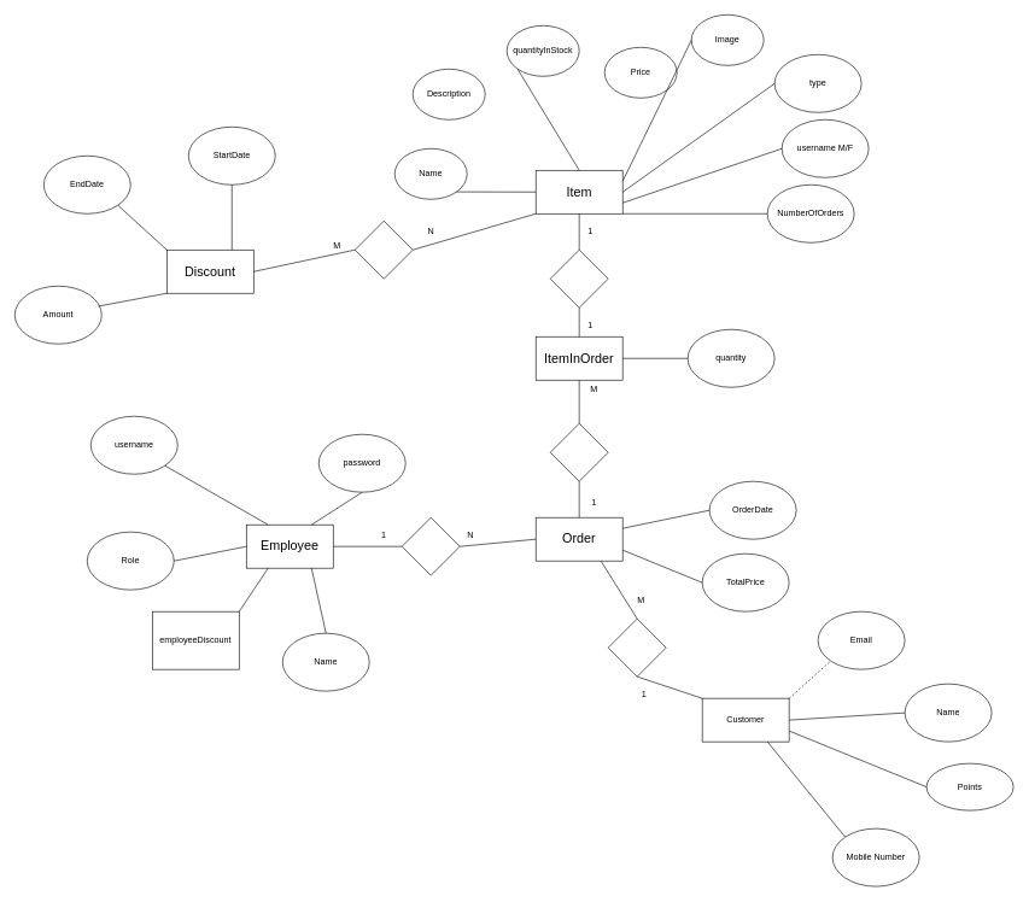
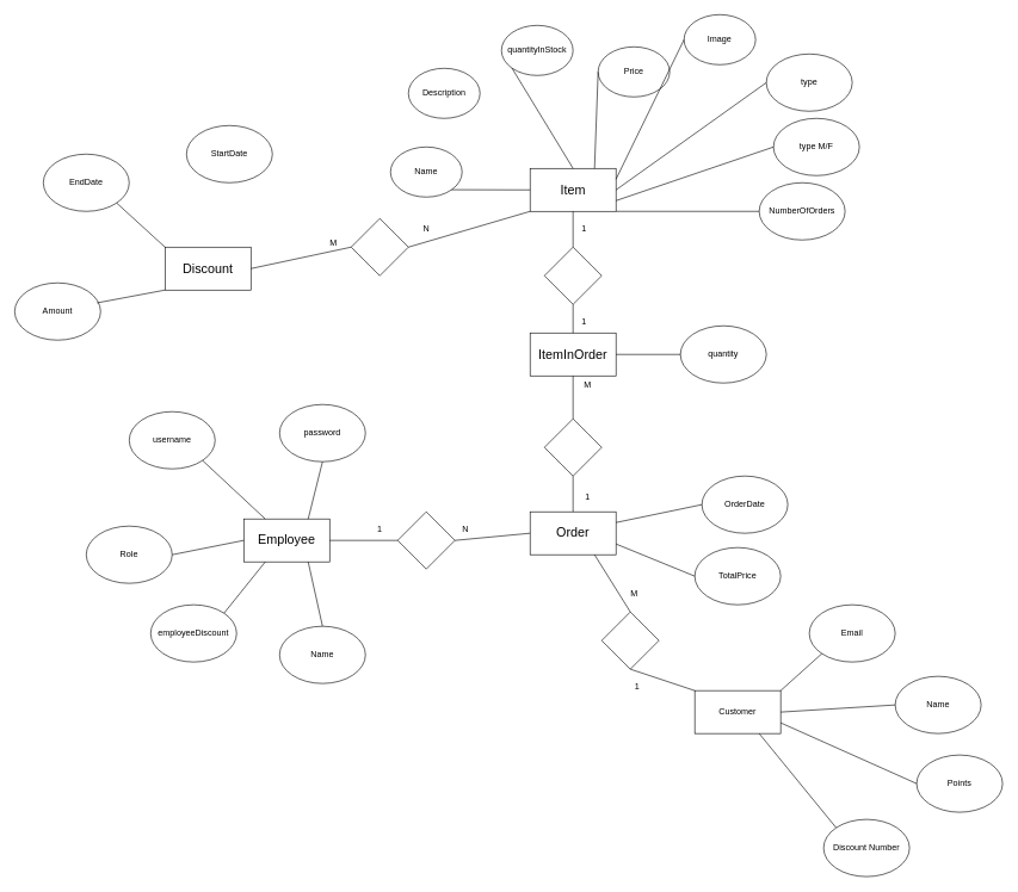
+ <mxCell id="10" value="" style="endArrow=none;html=1;rounded=0;exitX=0.75;exitY=0;exitDx=0;exitDy=0;entryX=0;entryY=0.5;entryDx=0;entryDy=0;" edge="1" parent="1" source="2" target="6"><mxGeometry width="50" height="50" relative="1" as="geometry"><mxPoint x="685" y="235" as="sourcePoint" /><mxPoint x="770" y="295" as="targetPoint" /></mxGeometry></mxCell>
- <mxCell id="40" value="username M/F" style="ellipse;whiteSpace=wrap;html=1;" vertex="1" parent="1"><mxGeometry x="1080" y="165" width="120" height="80" as="geometry" /></mxCell>
+ <mxCell id="40" value="type M/F" style="ellipse;whiteSpace=wrap;html=1;" vertex="1" parent="1"><mxGeometry x="1080" y="165" width="120" height="80" as="geometry" /></mxCell>
- <mxCell id="34" value="" style="endArrow=none;html=1;rounded=0;entryX=0.5;entryY=1;entryDx=0;entryDy=0;exitX=0.75;exitY=0;exitDx=0;exitDy=0;" edge="1" parent="1" source="28" target="32"><mxGeometry width="50" height="50" relative="1" as="geometry"><mxPoint x="580" y="415" as="sourcePoint" /><mxPoint x="630" y="365" as="targetPoint" /></mxGeometry></mxCell>
- <mxCell id="45" value="username" style="ellipse;whiteSpace=wrap;html=1;" vertex="1" parent="1"><mxGeometry x="125" y="575" width="120" height="80" as="geometry" /></mxCell>
+ <mxCell id="45" value="username" style="ellipse;whiteSpace=wrap;html=1;" vertex="1" parent="1"><mxGeometry x="180" y="575" width="120" height="80" as="geometry" /></mxCell>
- <mxCell id="46" value="password" style="ellipse;whiteSpace=wrap;html=1;" vertex="1" parent="1"><mxGeometry x="440" y="600" width="120" height="80" as="geometry" /></mxCell>
+ <mxCell id="46" value="password" style="ellipse;whiteSpace=wrap;html=1;" vertex="1" parent="1"><mxGeometry x="390" y="565" width="120" height="80" as="geometry" /></mxCell>
- <mxCell id="48" value="employeeDiscount" style="whiteSpace=wrap;html=1;rounded=0;" vertex="1" parent="1"><mxGeometry x="210" y="845" width="120" height="80" as="geometry" /></mxCell>
+ <mxCell id="48" value="employeeDiscount" style="ellipse;whiteSpace=wrap;html=1;" vertex="1" parent="1"><mxGeometry x="210" y="845" width="120" height="80" as="geometry" /></mxCell>
- <mxCell id="65" value="" style="endArrow=none;html=1;rounded=0;entryX=0;entryY=1;entryDx=0;entryDy=0;exitX=1;exitY=0;exitDx=0;exitDy=0;dashed=1;" edge="1" parent="1" source="60" target="61"><mxGeometry width="50" height="50" relative="1" as="geometry"><mxPoint x="880" y="955" as="sourcePoint" /><mxPoint x="930" y="905" as="targetPoint" /></mxGeometry></mxCell>
+ <mxCell id="65" value="" style="endArrow=none;html=1;rounded=0;entryX=0;entryY=1;entryDx=0;entryDy=0;exitX=1;exitY=0;exitDx=0;exitDy=0;" edge="1" parent="1" source="60" target="61"><mxGeometry width="50" height="50" relative="1" as="geometry"><mxPoint x="880" y="955" as="sourcePoint" /><mxPoint x="930" y="905" as="targetPoint" /></mxGeometry></mxCell>
- <mxCell id="63" value="Points" style="ellipse;whiteSpace=wrap;html=1;" vertex="1" parent="1"><mxGeometry x="1280" y="1055" width="120" height="65" as="geometry" /></mxCell>
+ <mxCell id="63" value="Points" style="ellipse;whiteSpace=wrap;html=1;" vertex="1" parent="1"><mxGeometry x="1280" y="1055" width="120" height="80" as="geometry" /></mxCell>
- <mxCell id="62" value="Mobile Number" style="ellipse;whiteSpace=wrap;html=1;" vertex="1" parent="1"><mxGeometry x="1150" y="1145" width="120" height="80" as="geometry" /></mxCell>
+ <mxCell id="62" value="Discount Number" style="ellipse;whiteSpace=wrap;html=1;" vertex="1" parent="1"><mxGeometry x="1150" y="1145" width="120" height="80" as="geometry" /></mxCell>
